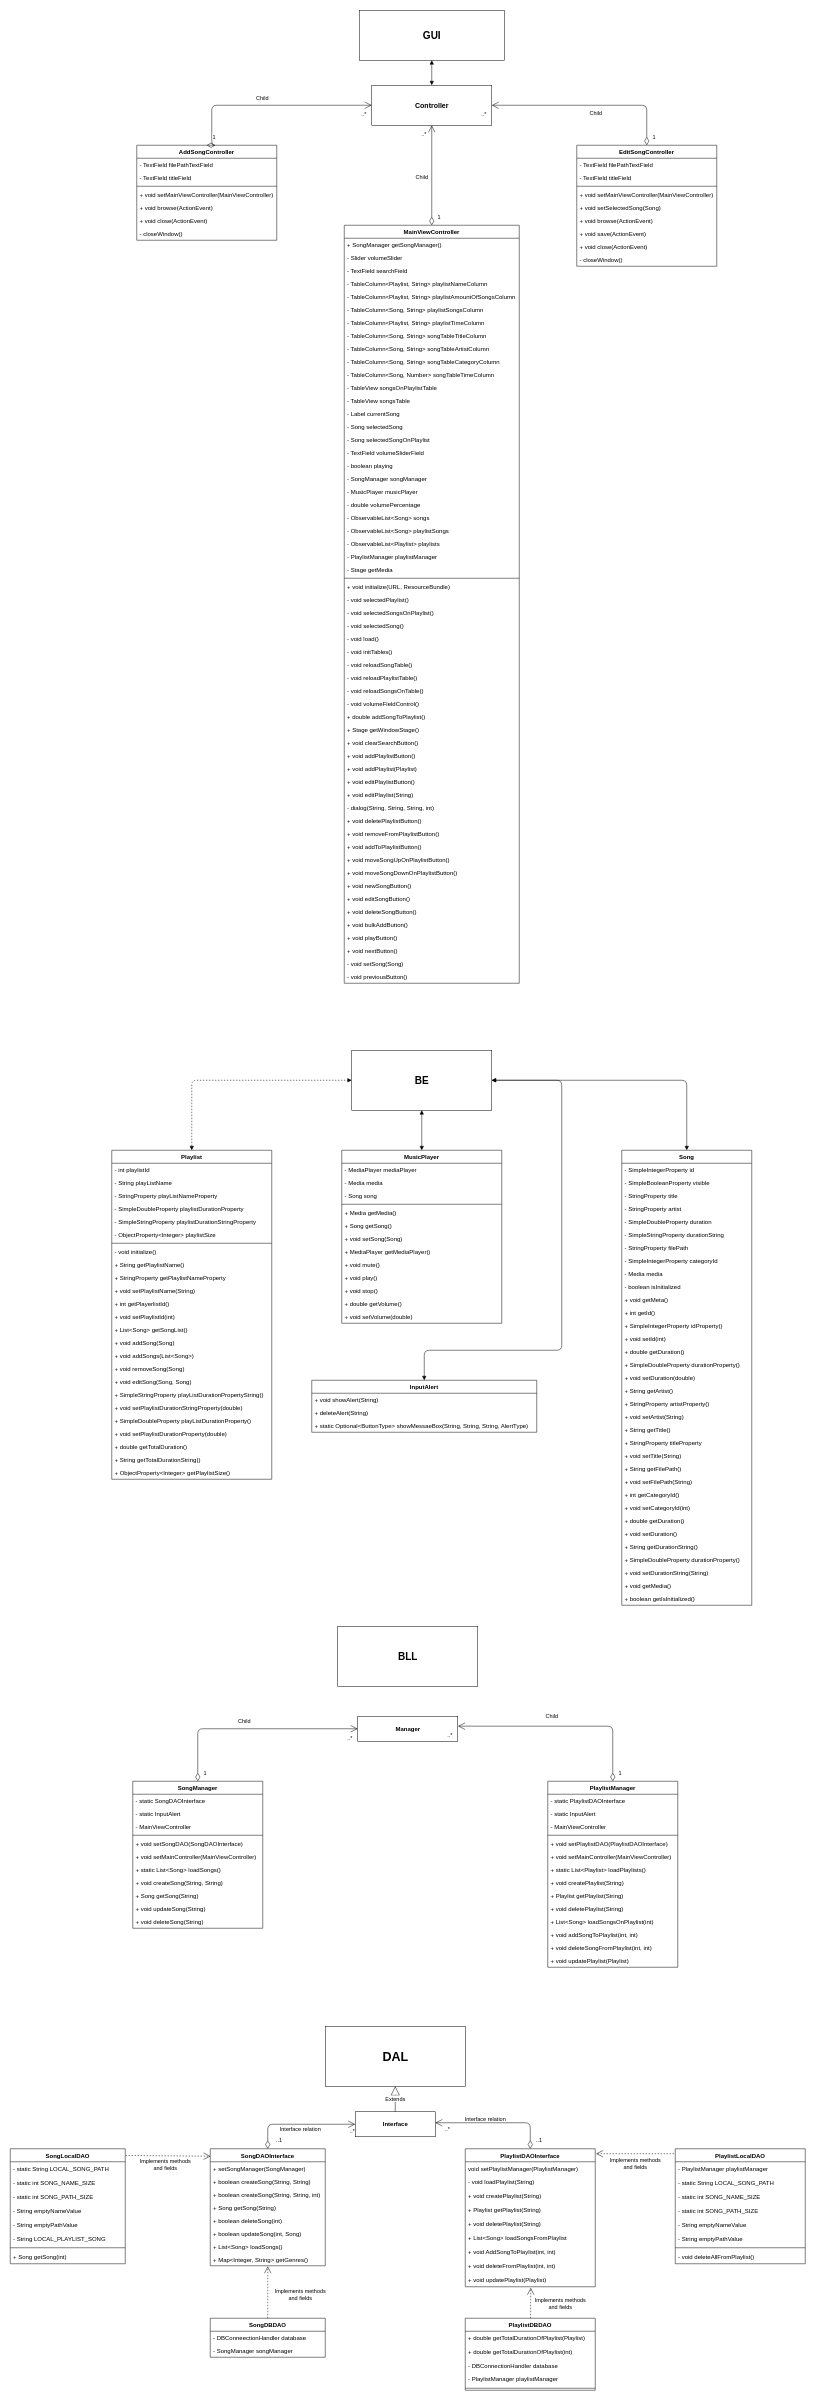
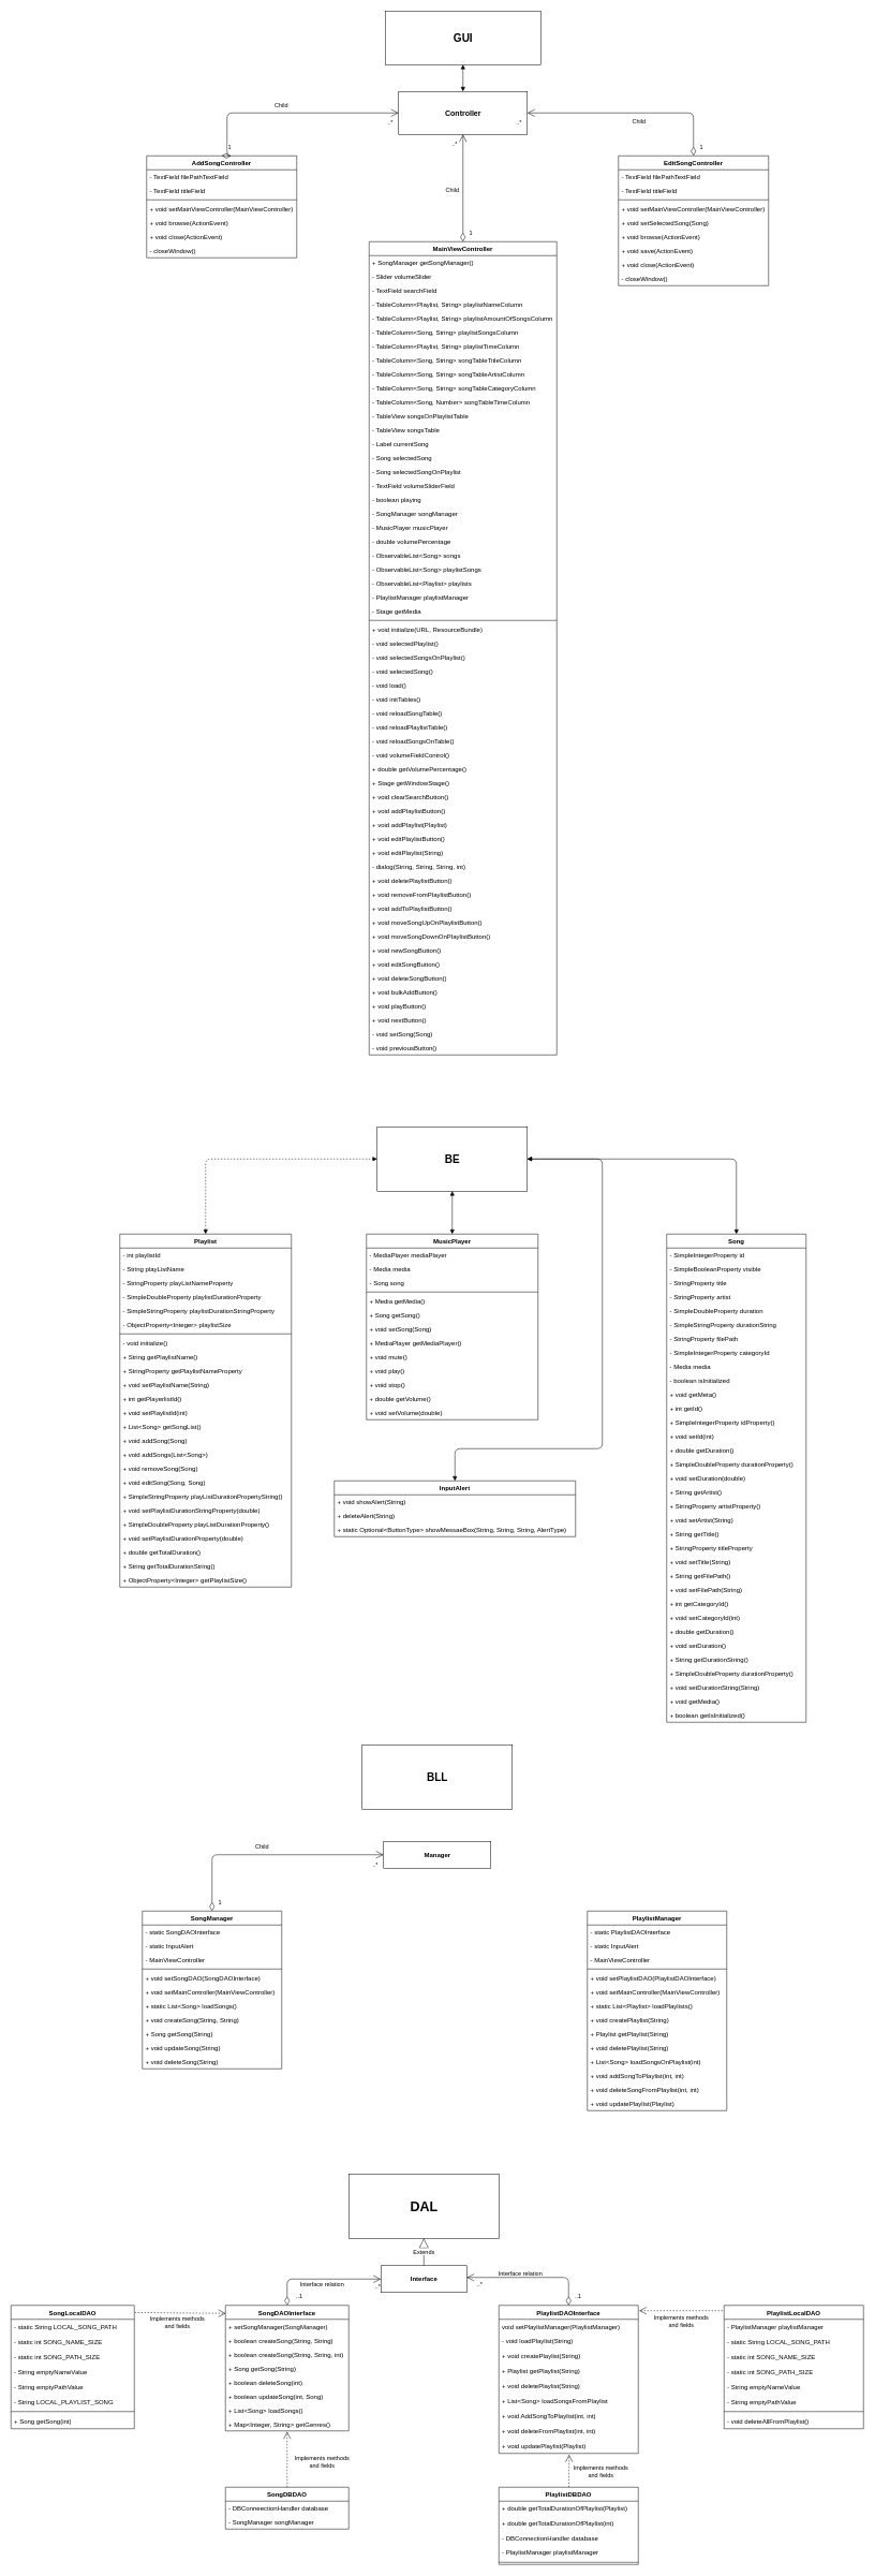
- <mxCell id="225" value="+ double addSongToPlaylist()" style="text;strokeColor=none;fillColor=none;align=left;verticalAlign=top;spacingLeft=4;spacingRight=4;overflow=hidden;rotatable=0;points=[[0,0.5],[1,0.5]];portConstraint=eastwest;" parent="187" vertex="1"><mxGeometry y="970" width="350" height="26" as="geometry" /></mxCell>
+ <mxCell id="225" value="+ double getVolumePercentage()" style="text;strokeColor=none;fillColor=none;align=left;verticalAlign=top;spacingLeft=4;spacingRight=4;overflow=hidden;rotatable=0;points=[[0,0.5],[1,0.5]];portConstraint=eastwest;" parent="187" vertex="1"><mxGeometry y="970" width="350" height="26" as="geometry" /></mxCell>
- <mxCell id="184" value="Child" style="endArrow=open;html=1;endSize=12;startArrow=diamondThin;startSize=14;startFill=0;edgeStyle=orthogonalEdgeStyle;exitX=0.5;exitY=0;exitDx=0;exitDy=0;entryX=1.002;entryY=0.397;entryDx=0;entryDy=0;entryPerimeter=0;" parent="1" source="14" target="180" edge="1"><mxGeometry x="0.107" y="-20" relative="1" as="geometry"><mxPoint x="945" y="3517" as="sourcePoint" /><mxPoint x="1275" y="3472" as="targetPoint" /><mxPoint as="offset" /></mxGeometry></mxCell>
- <mxCell id="185" value="1" style="edgeLabel;resizable=0;html=1;align=left;verticalAlign=top;" parent="184" connectable="0" vertex="1"><mxGeometry x="-1" relative="1" as="geometry"><mxPoint x="10" y="-30" as="offset" /></mxGeometry></mxCell>
- <mxCell id="186" value="..*" style="edgeLabel;resizable=0;html=1;align=right;verticalAlign=top;" parent="184" connectable="0" vertex="1"><mxGeometry x="1" relative="1" as="geometry"><mxPoint x="-10" y="5" as="offset" /></mxGeometry></mxCell>
